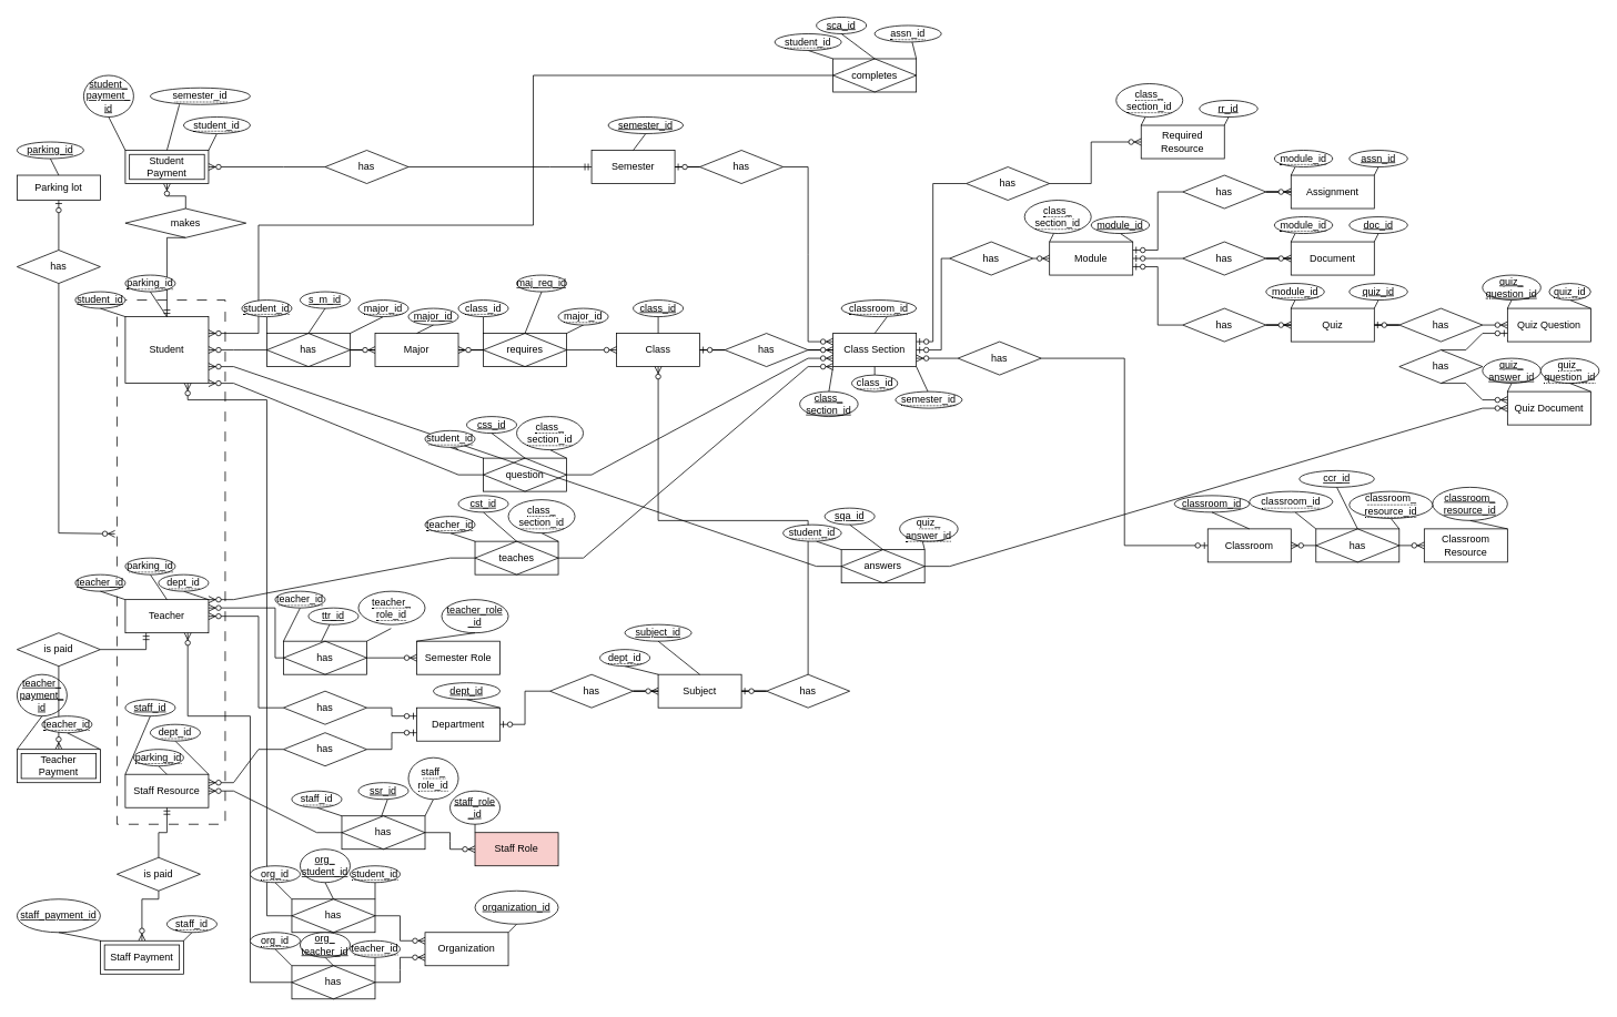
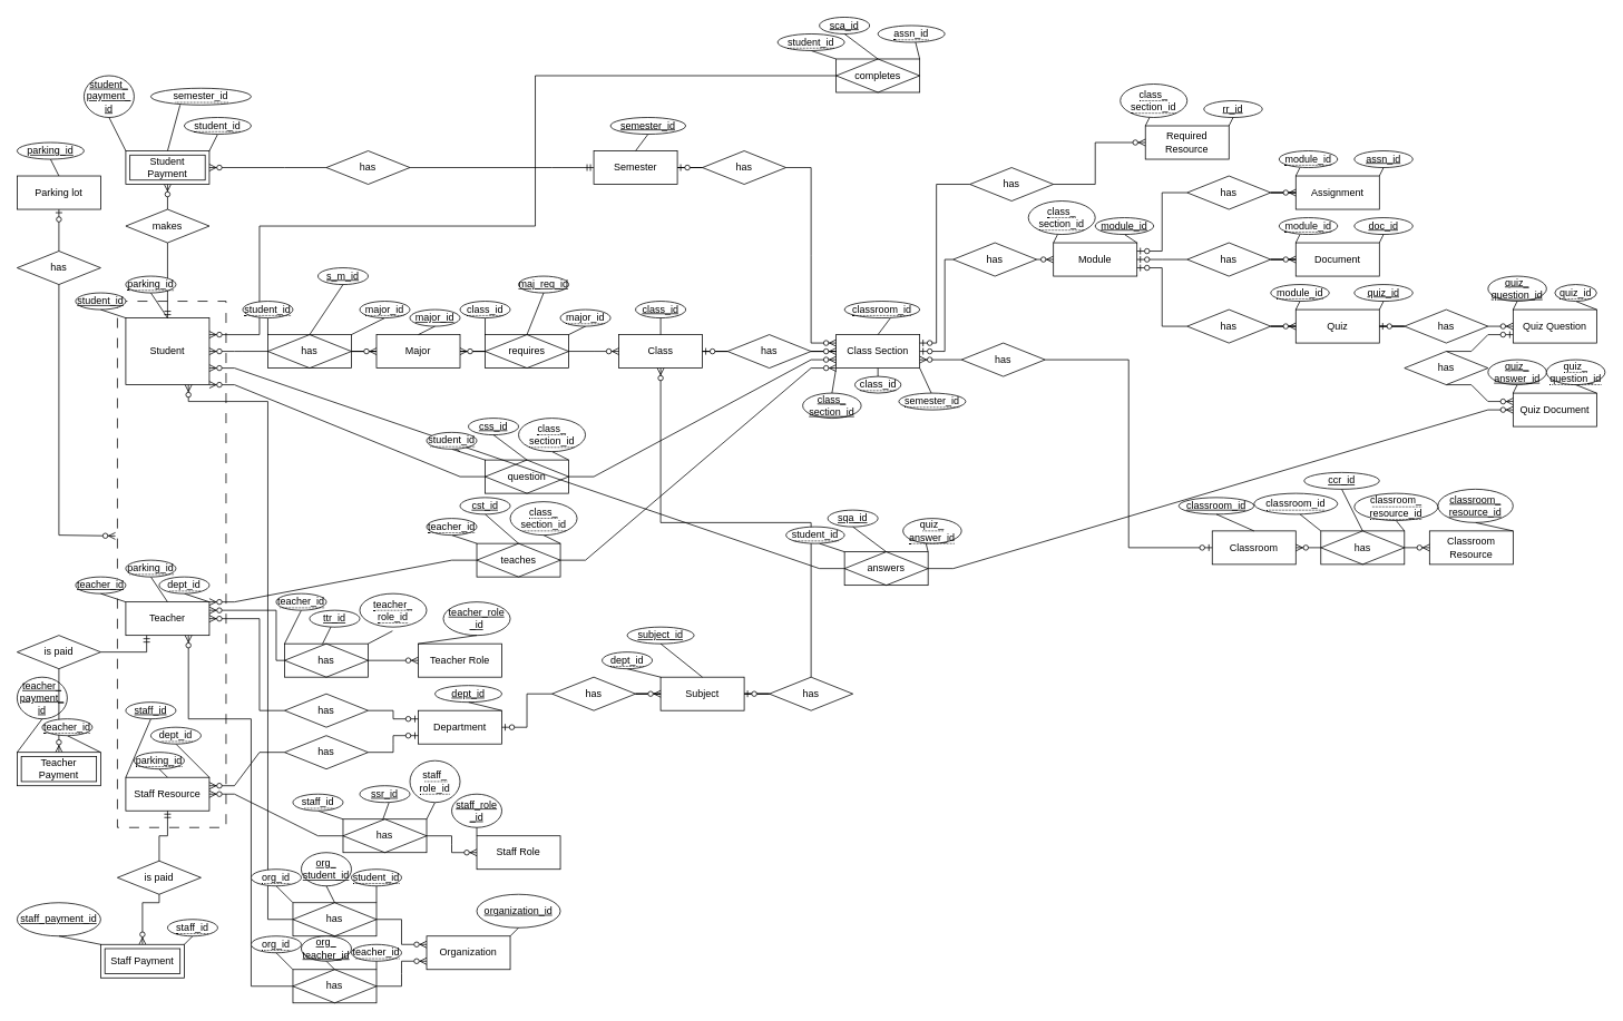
- <mxCell id="76" value="Parking lot" style="whiteSpace=wrap;html=1;align=center;" vertex="1" parent="1"><mxGeometry x="20" y="210" width="100" height="30" as="geometry" /></mxCell>
+ <mxCell id="76" value="Parking lot" style="whiteSpace=wrap;html=1;align=center;" vertex="1" parent="1"><mxGeometry x="20" y="210" width="100" height="40" as="geometry" /></mxCell>
- <mxCell id="92" value="makes" style="shape=rhombus;perimeter=rhombusPerimeter;whiteSpace=wrap;html=1;align=center;" vertex="1" parent="1"><mxGeometry x="150" y="250" width="145" height="35" as="geometry" /></mxCell>
+ <mxCell id="92" value="makes" style="shape=rhombus;perimeter=rhombusPerimeter;whiteSpace=wrap;html=1;align=center;" vertex="1" parent="1"><mxGeometry x="150" y="250" width="100" height="40" as="geometry" /></mxCell>
- <mxCell id="165" value="s_m_id" style="ellipse;whiteSpace=wrap;html=1;align=center;fontStyle=4;" vertex="1" parent="1"><mxGeometry x="360" y="350" width="60" height="20" as="geometry" /></mxCell>
+ <mxCell id="165" value="s_m_id" style="ellipse;whiteSpace=wrap;html=1;align=center;fontStyle=4;" vertex="1" parent="1"><mxGeometry x="380" y="320" width="60" height="20" as="geometry" /></mxCell>
- <mxCell id="28" value="Semester Role" style="whiteSpace=wrap;html=1;align=center;" vertex="1" parent="1"><mxGeometry x="500" y="770" width="100" height="40" as="geometry" /></mxCell>
+ <mxCell id="28" value="Teacher Role" style="whiteSpace=wrap;html=1;align=center;" vertex="1" parent="1"><mxGeometry x="500" y="770" width="100" height="40" as="geometry" /></mxCell>
- <mxCell id="32" value="Staff Role" style="whiteSpace=wrap;html=1;align=center;fillColor=#f8cecc;" vertex="1" parent="1"><mxGeometry x="570" y="1000" width="100" height="40" as="geometry" /></mxCell>
+ <mxCell id="32" value="Staff Role" style="whiteSpace=wrap;html=1;align=center;" vertex="1" parent="1"><mxGeometry x="570" y="1000" width="100" height="40" as="geometry" /></mxCell>
